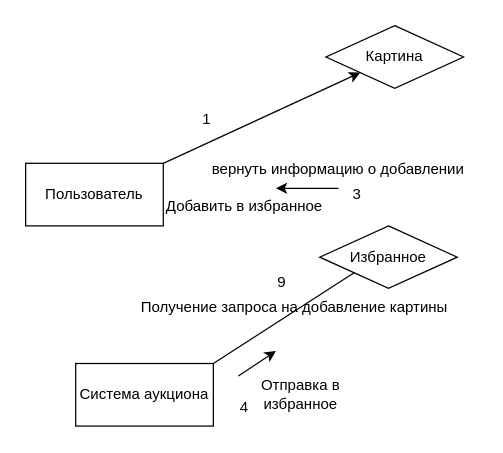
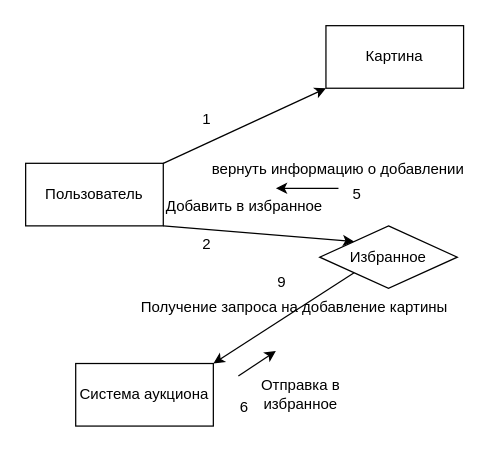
- <mxCell id="2" value="Картина" style="rhombus;html=1;whiteSpace=wrap;" parent="1" vertex="1"><mxGeometry x="260" y="20" width="110" height="50" as="geometry" /></mxCell>
+ <mxCell id="2" value="Картина" style="html=1;whiteSpace=wrap;" parent="1" vertex="1"><mxGeometry x="260" y="20" width="110" height="50" as="geometry" /></mxCell>
- <mxCell id="19" value="3" style="text;html=1;align=center;verticalAlign=middle;whiteSpace=wrap;rounded=0;" vertex="1" parent="1"><mxGeometry x="255" y="140" width="60" height="30" as="geometry" /></mxCell>
+ <mxCell id="19" value="5" style="text;html=1;align=center;verticalAlign=middle;whiteSpace=wrap;rounded=0;" vertex="1" parent="1"><mxGeometry x="255" y="140" width="60" height="30" as="geometry" /></mxCell>
+ <mxCell id="10" value="" style="endArrow=classic;html=1;rounded=0;entryX=0;entryY=0;entryDx=0;entryDy=0;exitX=1;exitY=1;exitDx=0;exitDy=0;" parent="1" source="3" target="4" edge="1"><mxGeometry width="50" height="50" relative="1" as="geometry"><mxPoint x="285" y="270" as="sourcePoint" /><mxPoint x="200" y="330" as="targetPoint" /></mxGeometry></mxCell>
+ <mxCell id="16" value="2" style="text;html=1;align=center;verticalAlign=middle;whiteSpace=wrap;rounded=0;" vertex="1" parent="1"><mxGeometry x="135" y="180" width="60" height="30" as="geometry" /></mxCell>
- <mxCell id="9" value="" style="endArrow=none;html=1;rounded=0;entryX=1;entryY=0;entryDx=0;entryDy=0;exitX=0;exitY=1;exitDx=0;exitDy=0;" parent="1" source="4" target="5" edge="1"><mxGeometry width="50" height="50" relative="1" as="geometry"><mxPoint x="220" y="210" as="sourcePoint" /><mxPoint x="319" y="300" as="targetPoint" /></mxGeometry></mxCell>
+ <mxCell id="9" value="" style="endArrow=classic;html=1;rounded=0;entryX=1;entryY=0;entryDx=0;entryDy=0;exitX=0;exitY=1;exitDx=0;exitDy=0;" parent="1" source="4" target="5" edge="1"><mxGeometry width="50" height="50" relative="1" as="geometry"><mxPoint x="220" y="210" as="sourcePoint" /><mxPoint x="319" y="300" as="targetPoint" /></mxGeometry></mxCell>
- <mxCell id="18" value="4" style="text;html=1;align=center;verticalAlign=middle;whiteSpace=wrap;rounded=0;" vertex="1" parent="1"><mxGeometry x="165" y="310" width="60" height="30" as="geometry" /></mxCell>
+ <mxCell id="18" value="6" style="text;html=1;align=center;verticalAlign=middle;whiteSpace=wrap;rounded=0;" vertex="1" parent="1"><mxGeometry x="165" y="310" width="60" height="30" as="geometry" /></mxCell>
